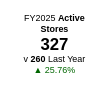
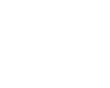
- <mxCell id="2" value="&lt;font style=&quot;font-size: 15px;&quot;&gt;FY2025 &lt;b&gt;Active Stores&lt;/b&gt;&lt;/font&gt;&lt;font style=&quot;&quot;&gt; &lt;br&gt;&lt;span style=&quot;font-size: 28px;&quot;&gt;&lt;b&gt;327&lt;/b&gt;&lt;/span&gt;&lt;br&gt;&lt;font style=&quot;&quot;&gt;&lt;span style=&quot;font-size: 15px;&quot;&gt;v &lt;b&gt;260&lt;/b&gt; Last Year&lt;/span&gt;&lt;br&gt;&lt;span style=&quot;font-size: 15px;&quot;&gt;&lt;font style=&quot;color: rgb(0, 102, 0);&quot;&gt;▲ 25.76%&lt;/font&gt;&lt;/span&gt;&lt;/font&gt;&lt;/font&gt;" style="text;html=1;align=center;verticalAlign=middle;whiteSpace=wrap;rounded=0;" vertex="1" parent="1"><mxGeometry x="20" y="20" width="142" height="105" as="geometry" /></mxCell>
